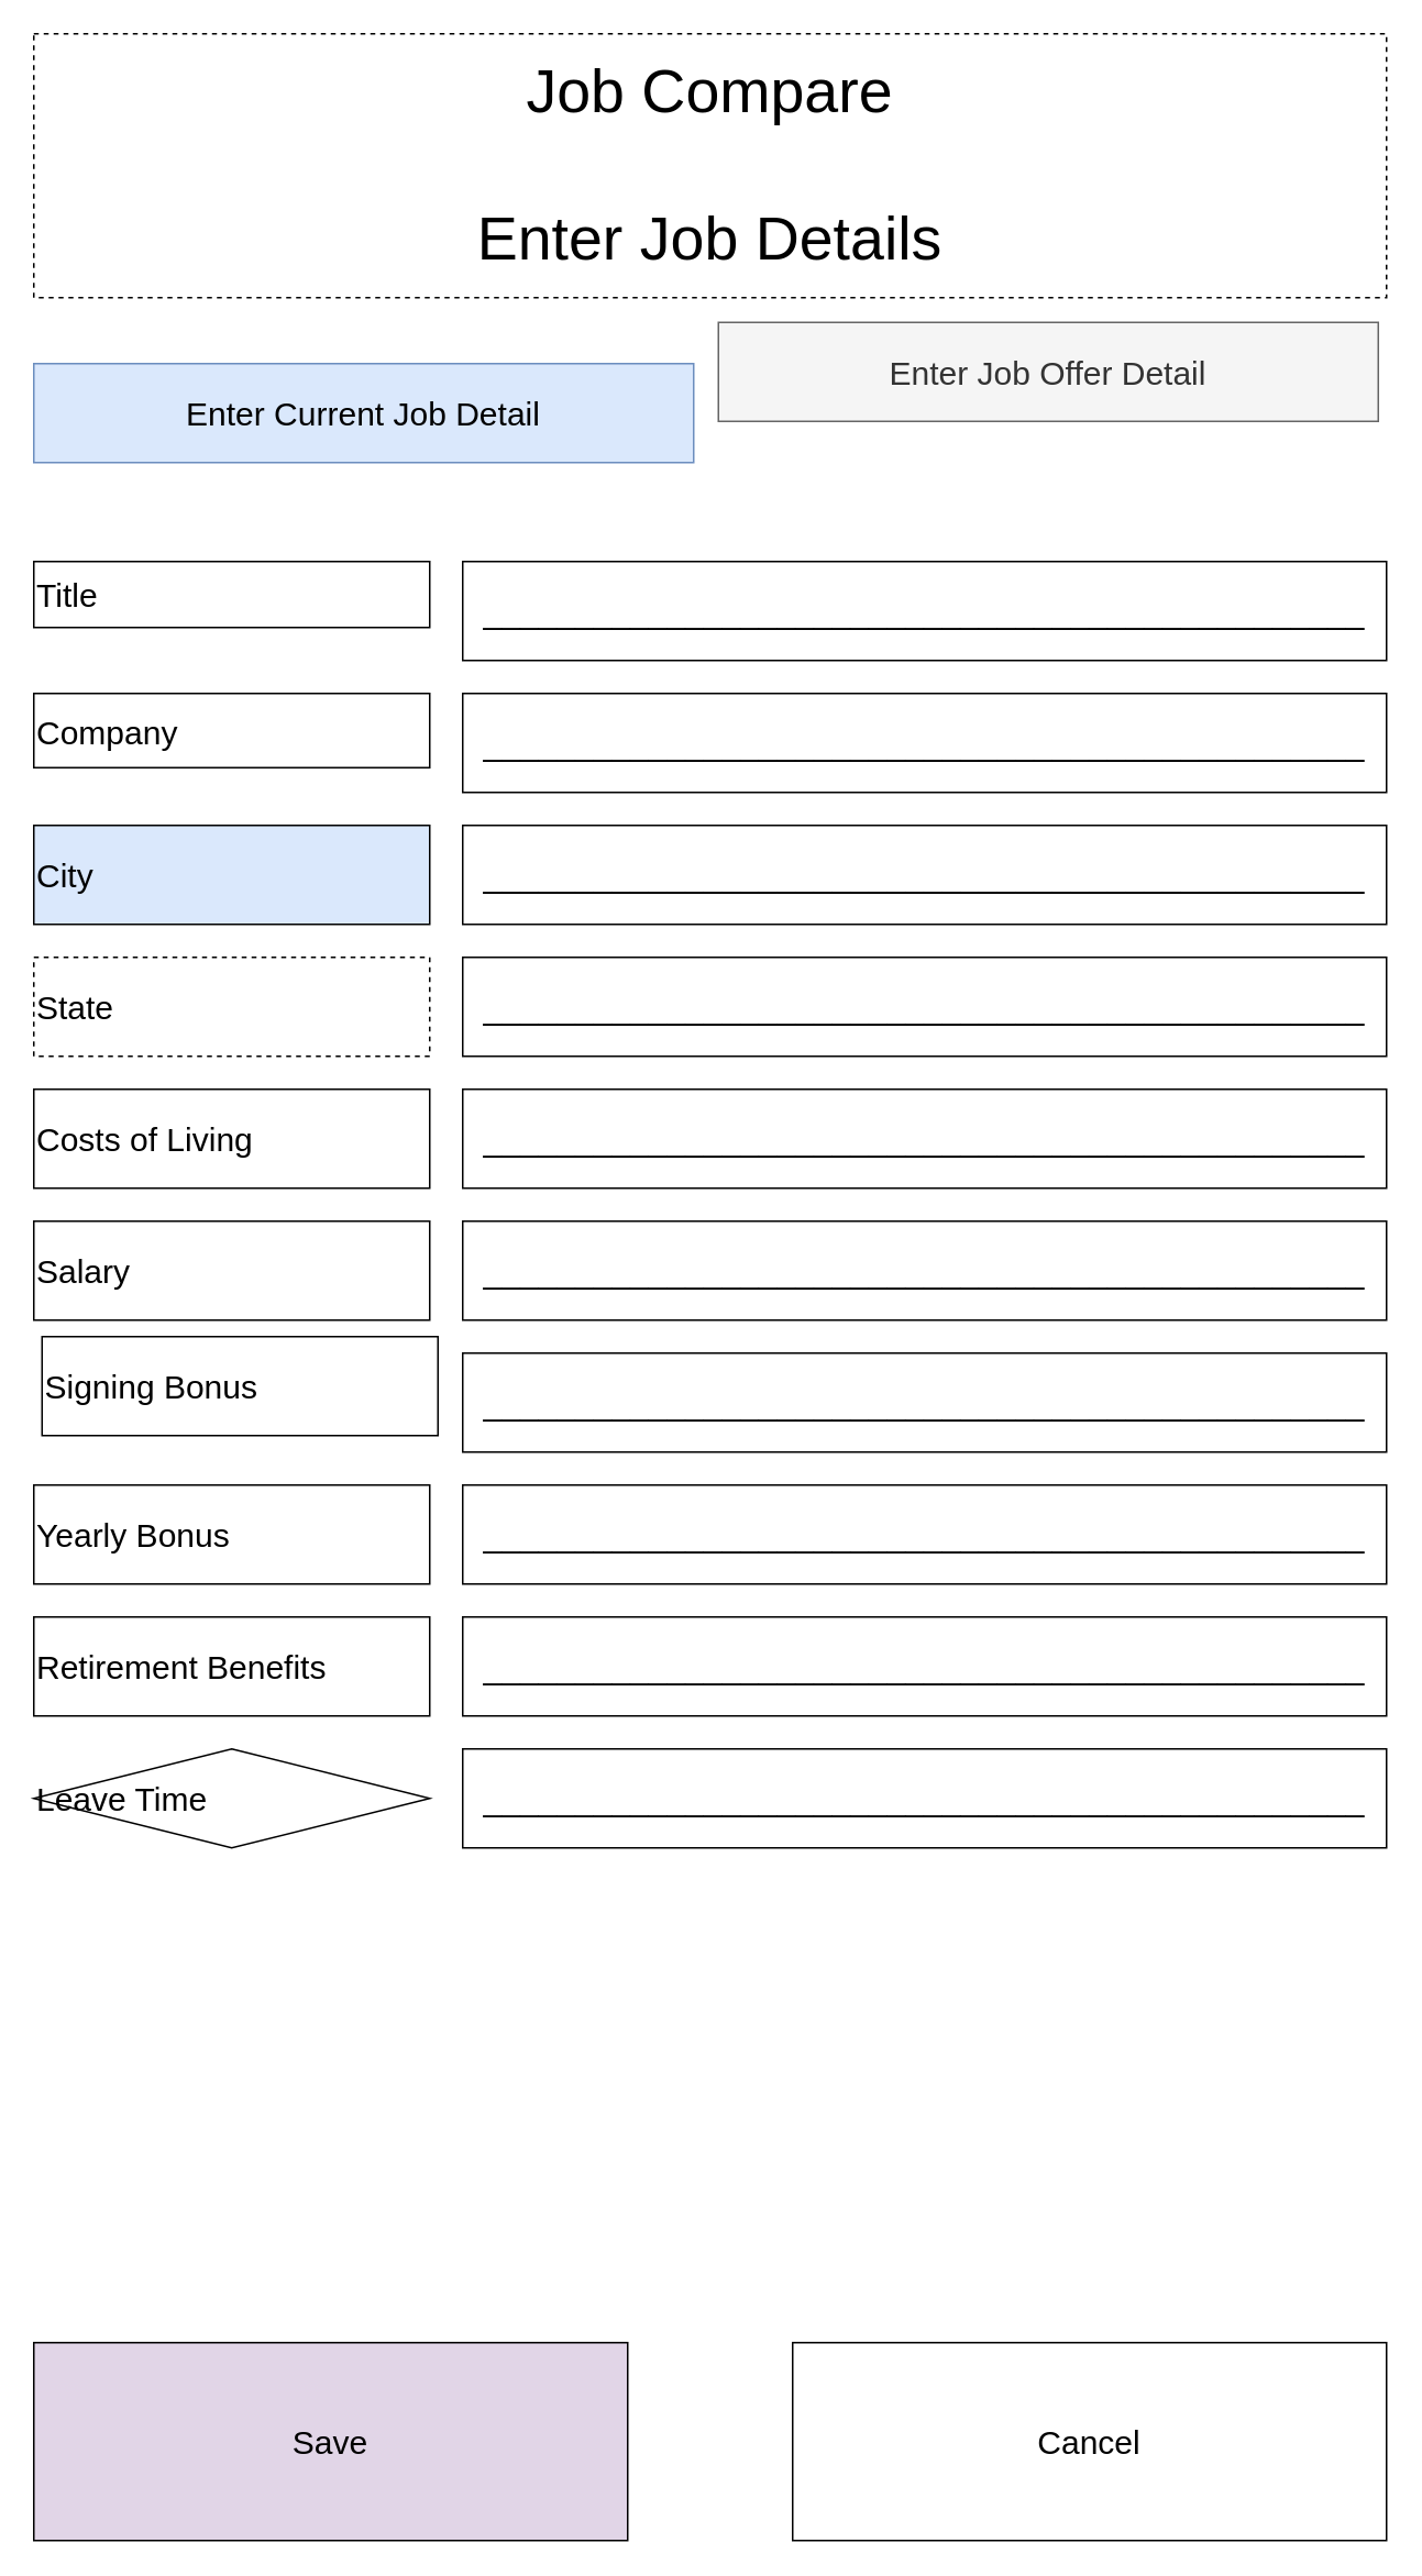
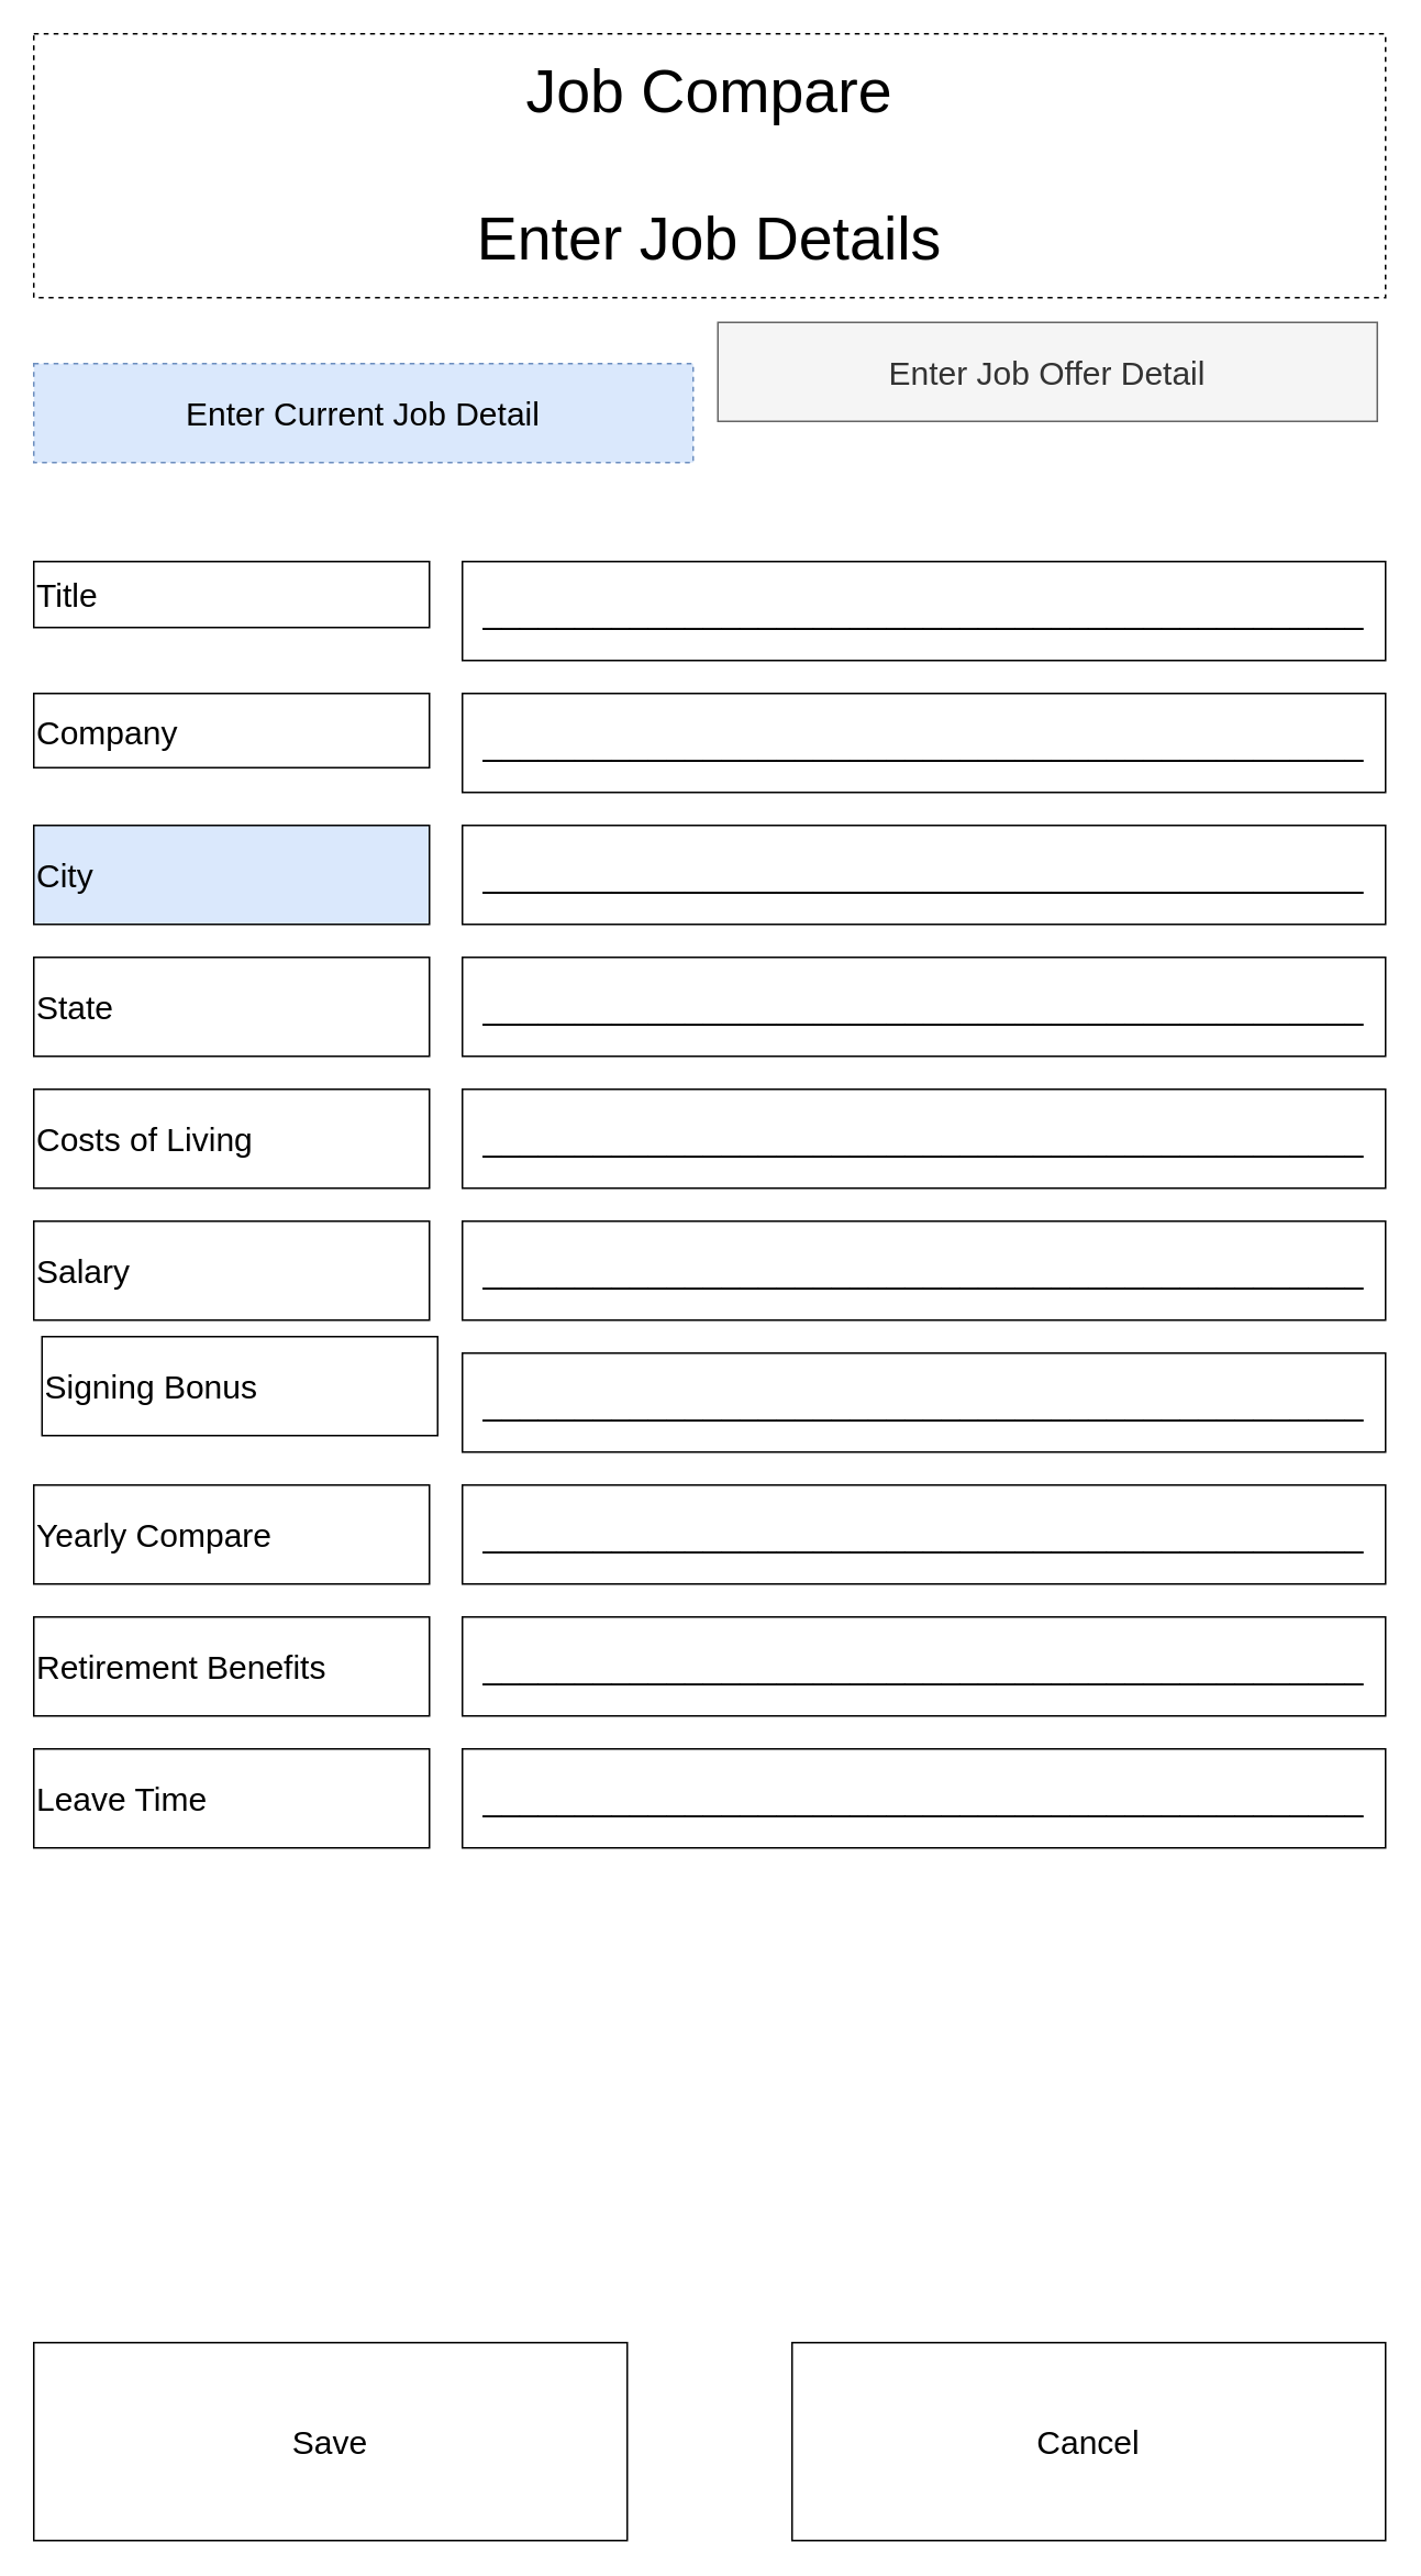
- <mxCell id="3" value="&lt;font style=&quot;font-size: 20px&quot;&gt;Enter Current Job Detail&lt;/font&gt;" style="rounded=0;whiteSpace=wrap;html=1;fillColor=#dae8fc;strokeColor=#6c8ebf;" vertex="1" parent="1"><mxGeometry x="20" y="220" width="400" height="60" as="geometry" /></mxCell>
+ <mxCell id="3" value="&lt;font style=&quot;font-size: 20px&quot;&gt;Enter Current Job Detail&lt;/font&gt;" style="rounded=0;whiteSpace=wrap;html=1;fillColor=#dae8fc;strokeColor=#6c8ebf;dashed=1;" vertex="1" parent="1"><mxGeometry x="20" y="220" width="400" height="60" as="geometry" /></mxCell>
- <mxCell id="11" value="&lt;font style=&quot;font-size: 20px&quot;&gt;State&lt;/font&gt;" style="rounded=0;whiteSpace=wrap;html=1;align=left;dashed=1;" vertex="1" parent="1"><mxGeometry x="20" y="580" width="240" height="60" as="geometry" /></mxCell>
+ <mxCell id="11" value="&lt;font style=&quot;font-size: 20px&quot;&gt;State&lt;/font&gt;" style="rounded=0;whiteSpace=wrap;html=1;align=left;" vertex="1" parent="1"><mxGeometry x="20" y="580" width="240" height="60" as="geometry" /></mxCell>
- <mxCell id="19" value="&lt;font style=&quot;font-size: 20px&quot;&gt;Yearly Bonus&lt;/font&gt;" style="rounded=0;whiteSpace=wrap;html=1;align=left;" vertex="1" parent="1"><mxGeometry x="20" y="900" width="240" height="60" as="geometry" /></mxCell>
+ <mxCell id="19" value="&lt;font style=&quot;font-size: 20px&quot;&gt;Yearly Compare&lt;/font&gt;" style="rounded=0;whiteSpace=wrap;html=1;align=left;" vertex="1" parent="1"><mxGeometry x="20" y="900" width="240" height="60" as="geometry" /></mxCell>
- <mxCell id="23" value="&lt;font style=&quot;font-size: 20px&quot;&gt;Leave Time&lt;/font&gt;" style="rhombus;whiteSpace=wrap;html=1;align=left;" vertex="1" parent="1"><mxGeometry x="20" y="1060" width="240" height="60" as="geometry" /></mxCell>
+ <mxCell id="23" value="&lt;font style=&quot;font-size: 20px&quot;&gt;Leave Time&lt;/font&gt;" style="rounded=0;whiteSpace=wrap;html=1;align=left;" vertex="1" parent="1"><mxGeometry x="20" y="1060" width="240" height="60" as="geometry" /></mxCell>
- <mxCell id="25" value="&lt;font style=&quot;font-size: 20px&quot;&gt;Save&lt;/font&gt;" style="rounded=0;whiteSpace=wrap;html=1;fillColor=#e1d5e7;" vertex="1" parent="1"><mxGeometry x="20" y="1420" width="360" height="120" as="geometry" /></mxCell>
+ <mxCell id="25" value="&lt;font style=&quot;font-size: 20px&quot;&gt;Save&lt;/font&gt;" style="rounded=0;whiteSpace=wrap;html=1;" vertex="1" parent="1"><mxGeometry x="20" y="1420" width="360" height="120" as="geometry" /></mxCell>
